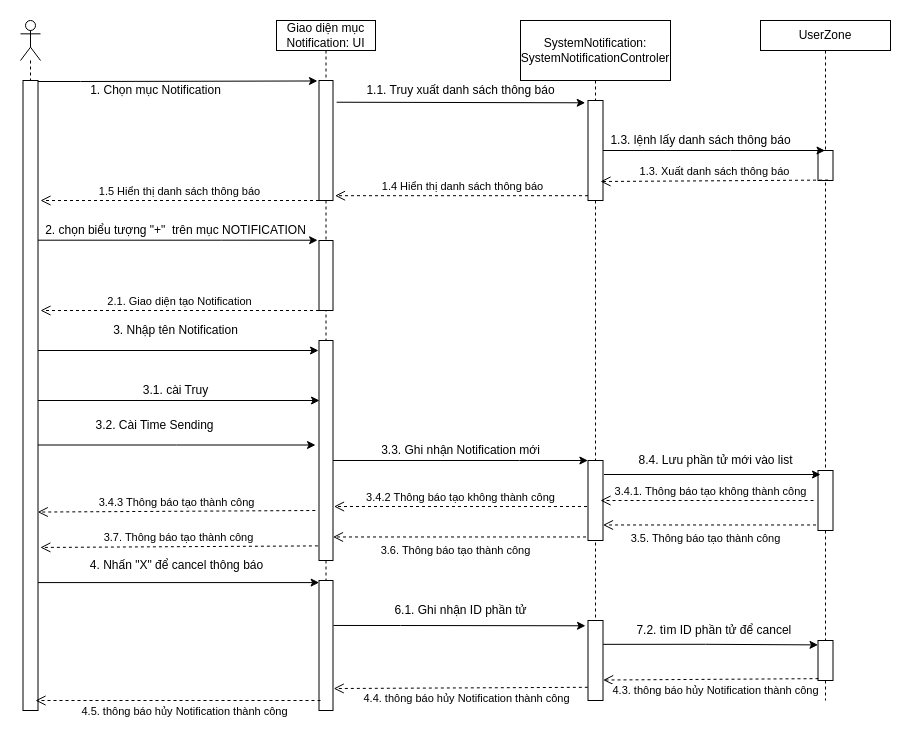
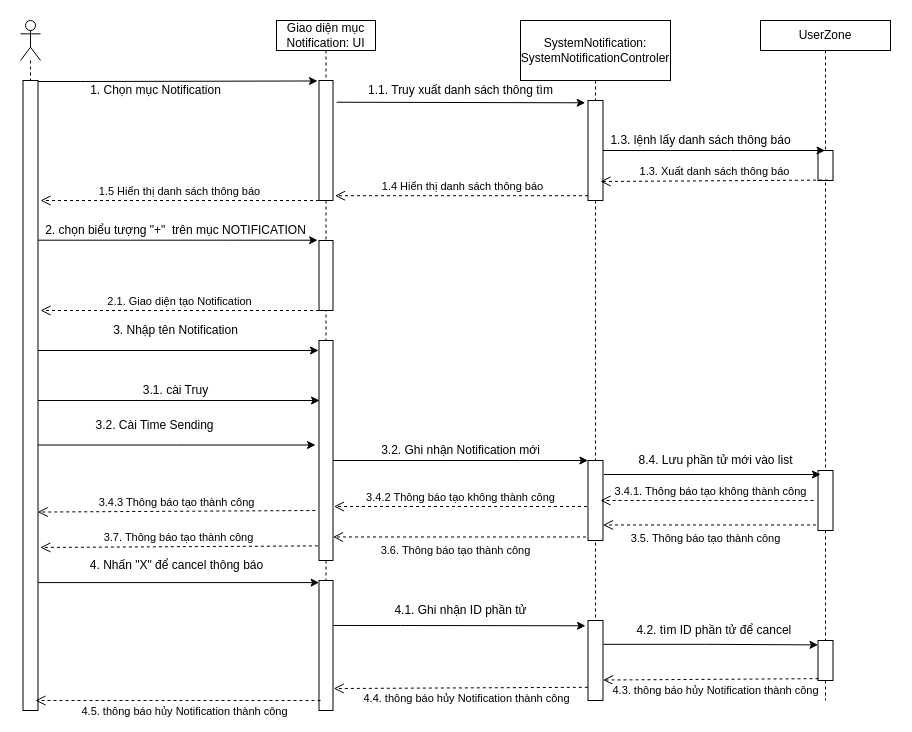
- <mxCell id="22" value="1.1. Truy xuất danh sách thông báo" style="text;html=1;align=center;verticalAlign=middle;resizable=0;points=[];autosize=1;" parent="1" vertex="1"><mxGeometry x="360" y="80" width="200" height="20" as="geometry" /></mxCell>
+ <mxCell id="22" value="1.1. Truy xuất danh sách thông tìm" style="text;html=1;align=center;verticalAlign=middle;resizable=0;points=[];autosize=1;" parent="1" vertex="1"><mxGeometry x="360" y="80" width="200" height="20" as="geometry" /></mxCell>
- <mxCell id="33" value="3.3. Ghi nhận Notification mới" style="text;html=1;align=center;verticalAlign=middle;resizable=0;points=[];autosize=1;" parent="1" vertex="1"><mxGeometry x="375" y="440" width="170" height="20" as="geometry" /></mxCell>
+ <mxCell id="33" value="3.2. Ghi nhận Notification mới" style="text;html=1;align=center;verticalAlign=middle;resizable=0;points=[];autosize=1;" parent="1" vertex="1"><mxGeometry x="375" y="440" width="170" height="20" as="geometry" /></mxCell>
- <mxCell id="42" value="6.1. Ghi nhận ID phần tử" style="text;html=1;align=center;verticalAlign=middle;resizable=0;points=[];autosize=1;" parent="1" vertex="1"><mxGeometry x="385" y="600" width="150" height="20" as="geometry" /></mxCell>
+ <mxCell id="42" value="4.1. Ghi nhận ID phần tử" style="text;html=1;align=center;verticalAlign=middle;resizable=0;points=[];autosize=1;" parent="1" vertex="1"><mxGeometry x="385" y="600" width="150" height="20" as="geometry" /></mxCell>
- <mxCell id="43" value="7.2. tìm ID phần tử để cancel&amp;nbsp;" style="text;html=1;align=center;verticalAlign=middle;resizable=0;points=[];autosize=1;" parent="1" vertex="1"><mxGeometry x="630" y="620" width="170" height="20" as="geometry" /></mxCell>
+ <mxCell id="43" value="4.2. tìm ID phần tử để cancel&amp;nbsp;" style="text;html=1;align=center;verticalAlign=middle;resizable=0;points=[];autosize=1;" parent="1" vertex="1"><mxGeometry x="630" y="620" width="170" height="20" as="geometry" /></mxCell>
